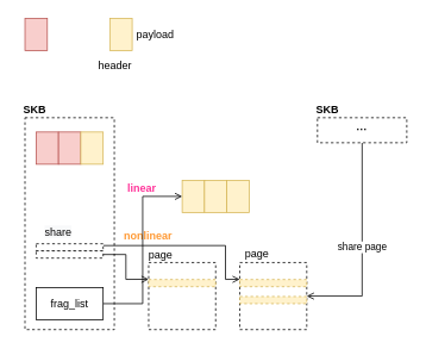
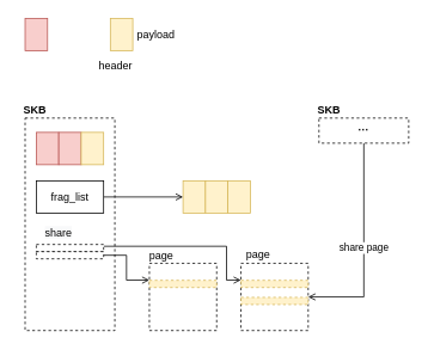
- <mxCell id="15" value="linear" style="text;html=1;align=center;verticalAlign=middle;resizable=0;points=[];autosize=1;fontStyle=1;fontColor=#FF3399;" vertex="1" parent="1"><mxGeometry x="137" y="201" width="42" height="17" as="geometry" /></mxCell>
- <mxCell id="16" value="nonlinear" style="text;html=1;align=center;verticalAlign=middle;resizable=0;points=[];autosize=1;fontStyle=1;fontColor=#FF9933;" vertex="1" parent="1"><mxGeometry x="133" y="255" width="64" height="17" as="geometry" /></mxCell>
- <mxCell id="18" value="frag_list" style="rounded=0;whiteSpace=wrap;html=1;" vertex="1" parent="1"><mxGeometry x="40" y="321" width="75" height="36" as="geometry" /></mxCell>
+ <mxCell id="18" value="frag_list" style="rounded=0;whiteSpace=wrap;html=1;" vertex="1" parent="1"><mxGeometry x="40" y="201" width="75" height="36" as="geometry" /></mxCell>
